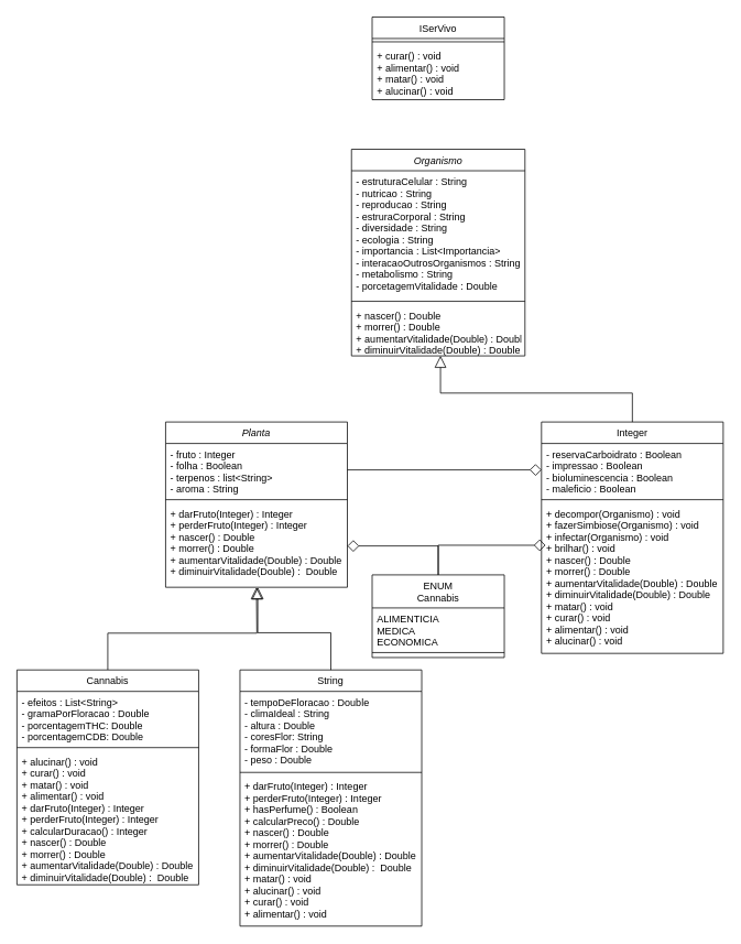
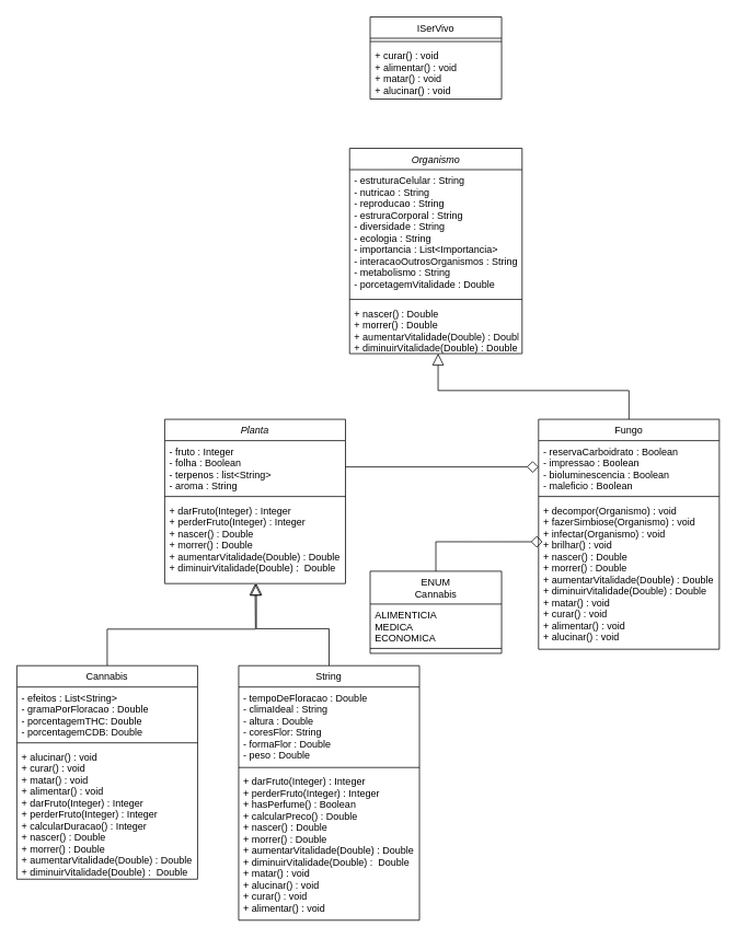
- <mxCell id="9" value="Integer" style="swimlane;fontStyle=0;align=center;verticalAlign=top;childLayout=stackLayout;horizontal=1;startSize=26;horizontalStack=0;resizeParent=1;resizeLast=0;collapsible=1;marginBottom=0;rounded=0;shadow=0;strokeWidth=1;" parent="1" vertex="1"><mxGeometry x="655" y="510" width="220" height="280" as="geometry"><mxRectangle x="550" y="140" width="160" height="26" as="alternateBounds" /></mxGeometry></mxCell>
+ <mxCell id="9" value="Fungo" style="swimlane;fontStyle=0;align=center;verticalAlign=top;childLayout=stackLayout;horizontal=1;startSize=26;horizontalStack=0;resizeParent=1;resizeLast=0;collapsible=1;marginBottom=0;rounded=0;shadow=0;strokeWidth=1;" parent="1" vertex="1"><mxGeometry x="655" y="510" width="220" height="280" as="geometry"><mxRectangle x="550" y="140" width="160" height="26" as="alternateBounds" /></mxGeometry></mxCell>
- <mxCell id="13" style="edgeStyle=orthogonalEdgeStyle;rounded=0;orthogonalLoop=1;jettySize=auto;html=1;entryX=1;entryY=0.75;entryDx=0;entryDy=0;exitX=0.5;exitY=0;exitDx=0;exitDy=0;endArrow=diamond;endFill=0;endSize=12;" edge="1" parent="1" source="14" target="2"><mxGeometry relative="1" as="geometry" /></mxCell>
